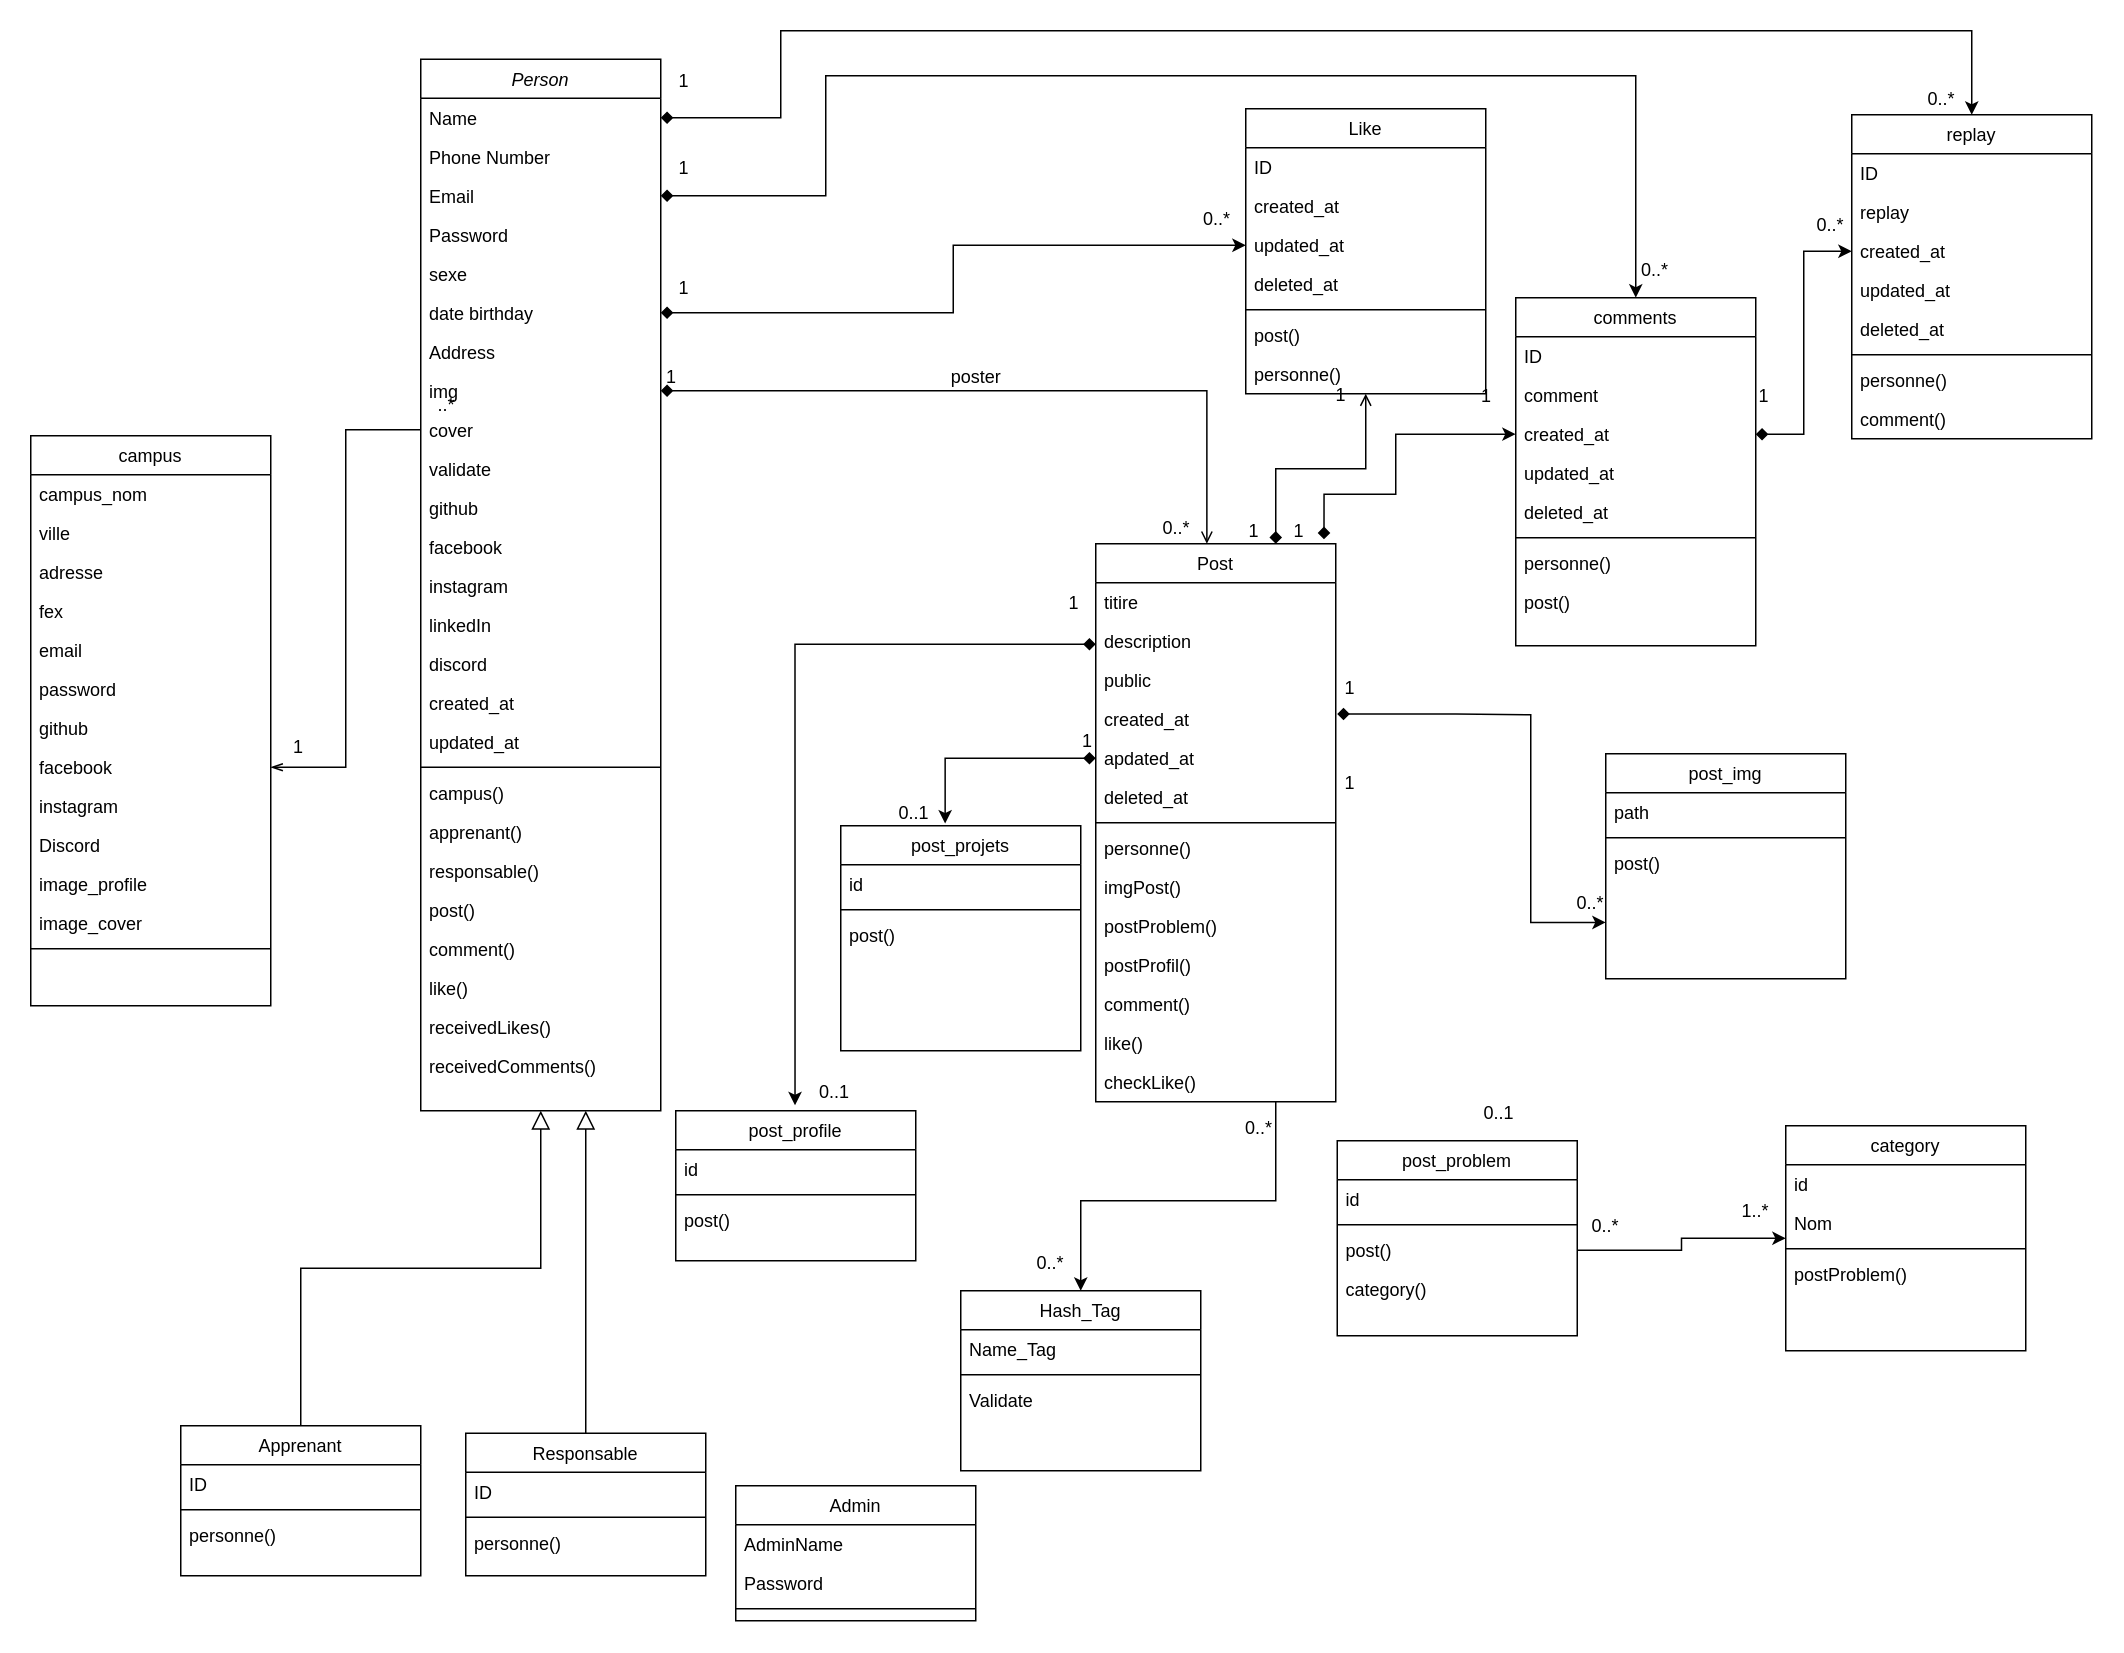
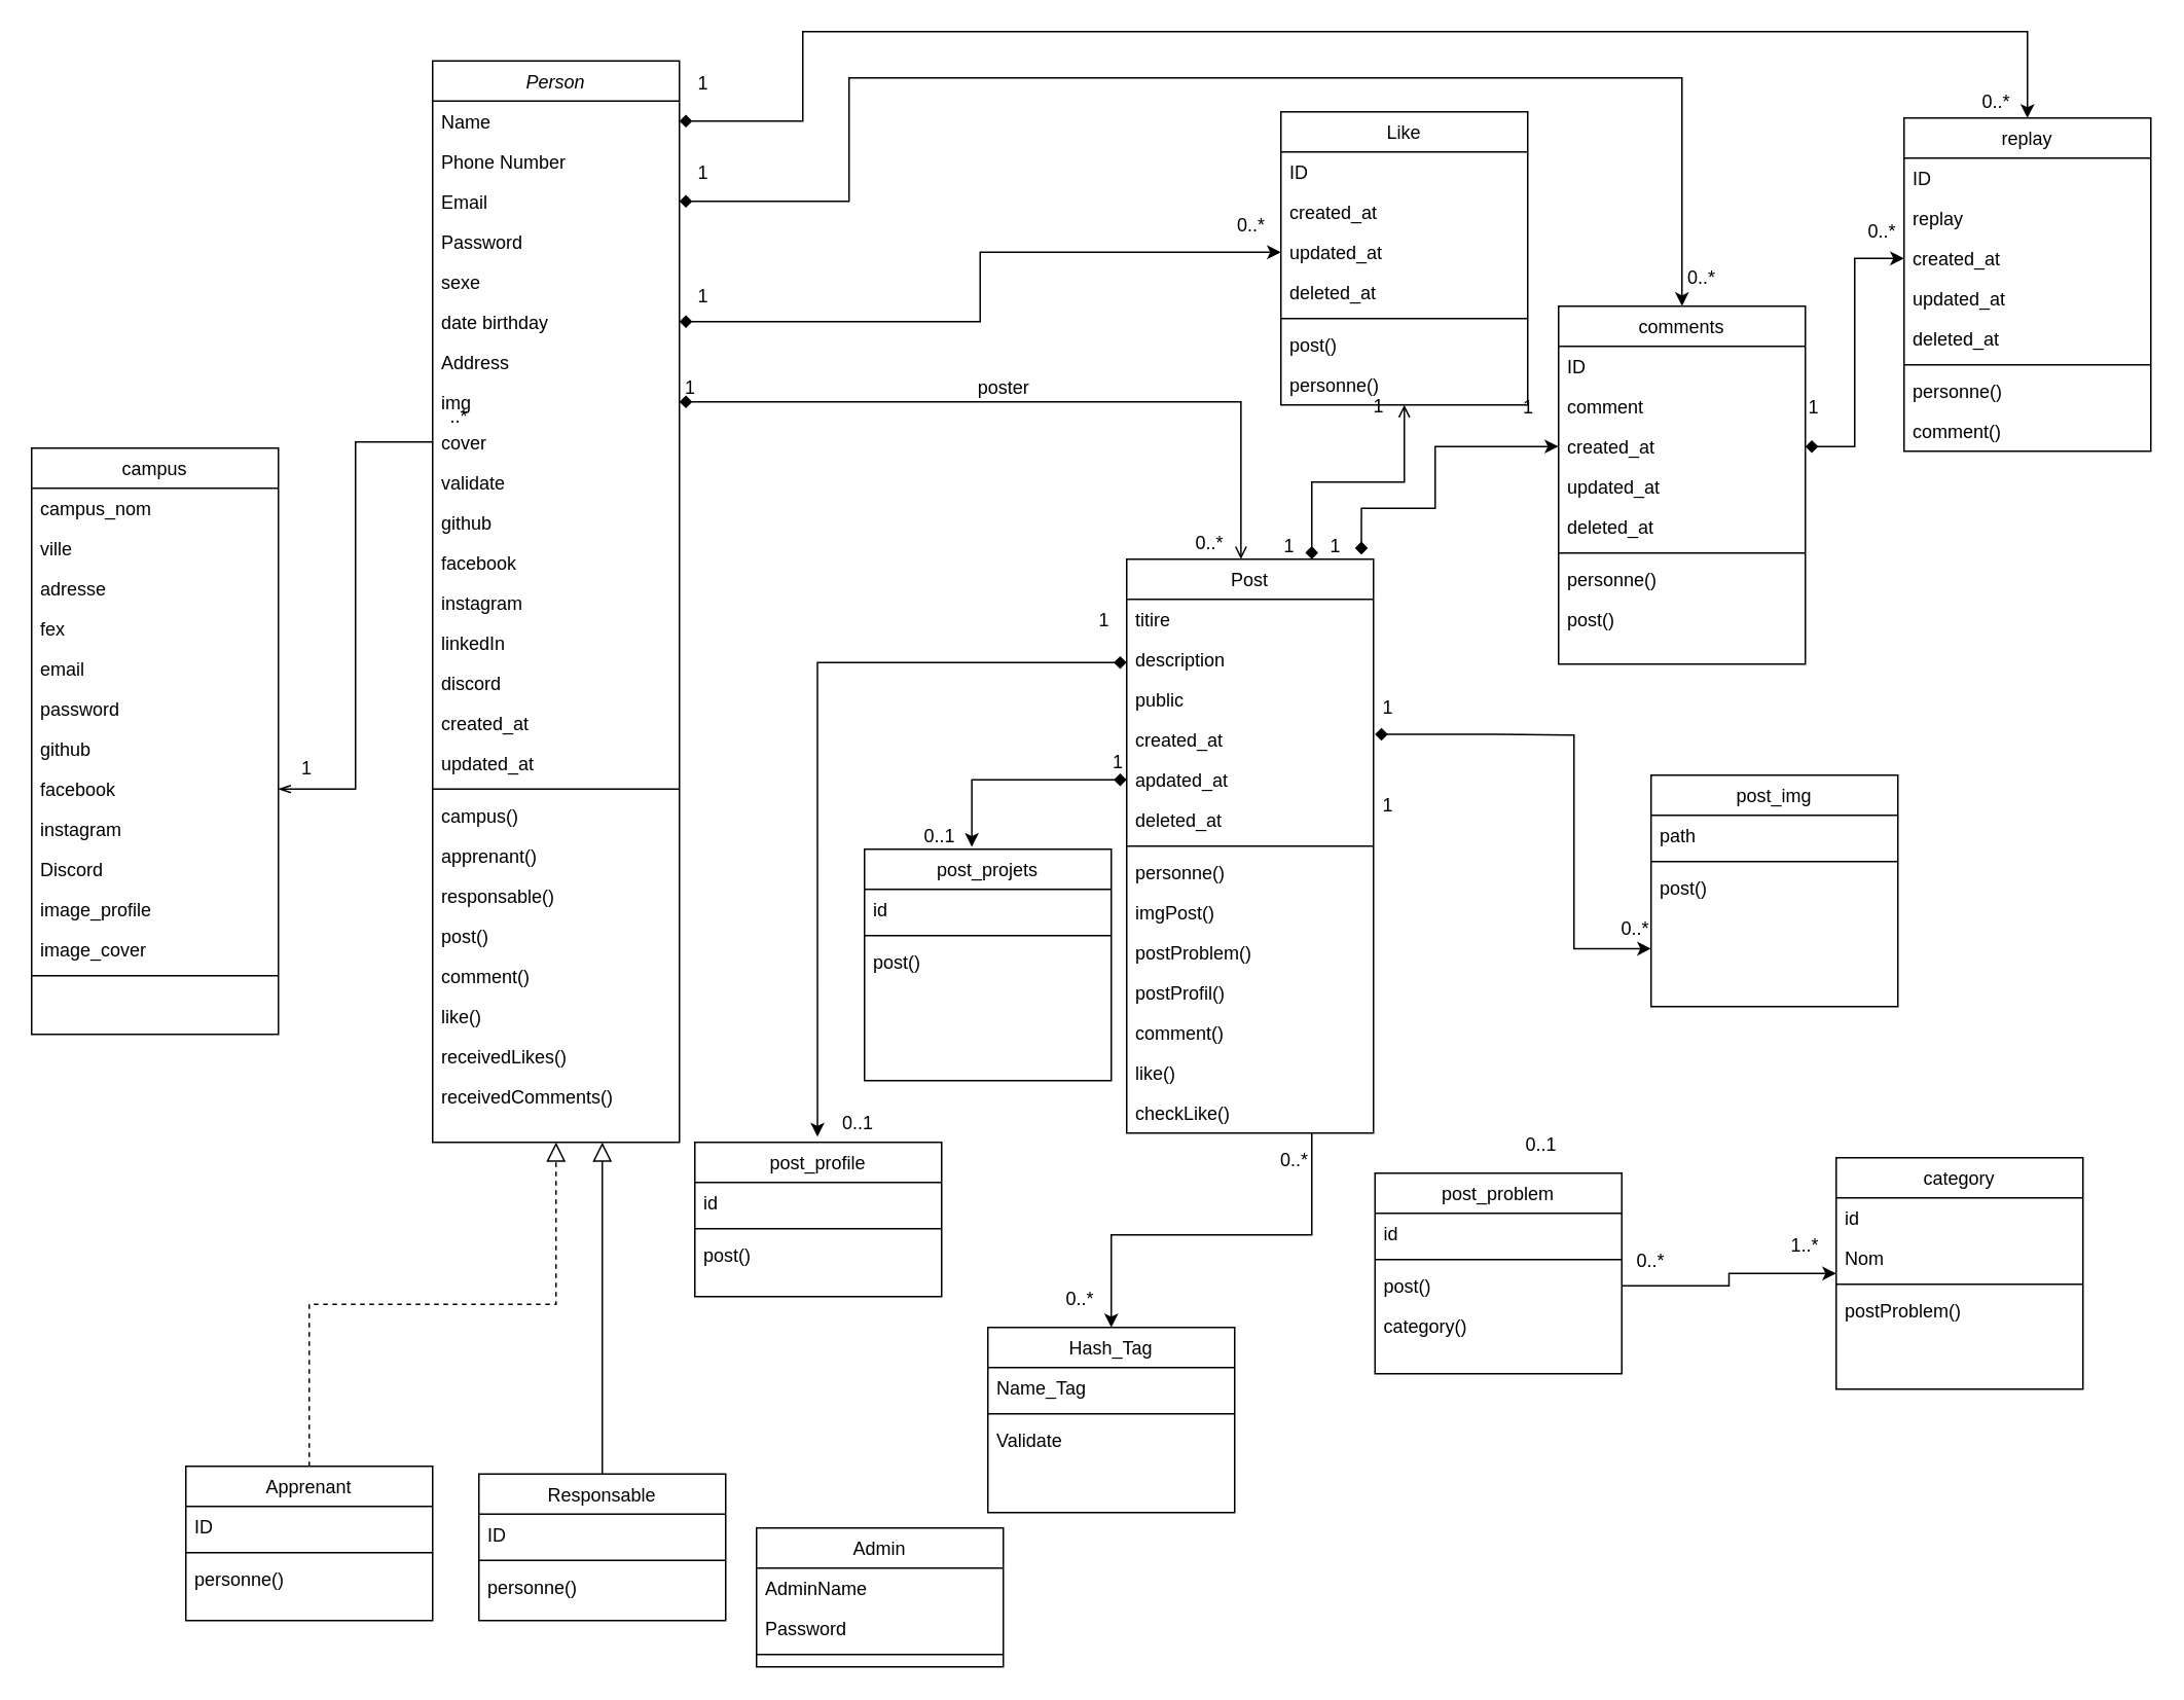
- <mxCell id="33" value="" style="endArrow=block;endSize=10;endFill=0;shadow=0;strokeWidth=1;rounded=0;edgeStyle=elbowEdgeStyle;elbow=vertical;" parent="1" source="29" target="2" edge="1"><mxGeometry width="160" relative="1" as="geometry"><mxPoint x="300" y="443" as="sourcePoint" /><mxPoint x="300" y="443" as="targetPoint" /></mxGeometry></mxCell>
+ <mxCell id="33" value="" style="endArrow=block;endSize=10;endFill=0;shadow=0;strokeWidth=1;rounded=0;edgeStyle=elbowEdgeStyle;elbow=vertical;dashed=1;" parent="1" source="29" target="2" edge="1"><mxGeometry width="160" relative="1" as="geometry"><mxPoint x="300" y="443" as="sourcePoint" /><mxPoint x="300" y="443" as="targetPoint" /></mxGeometry></mxCell>
